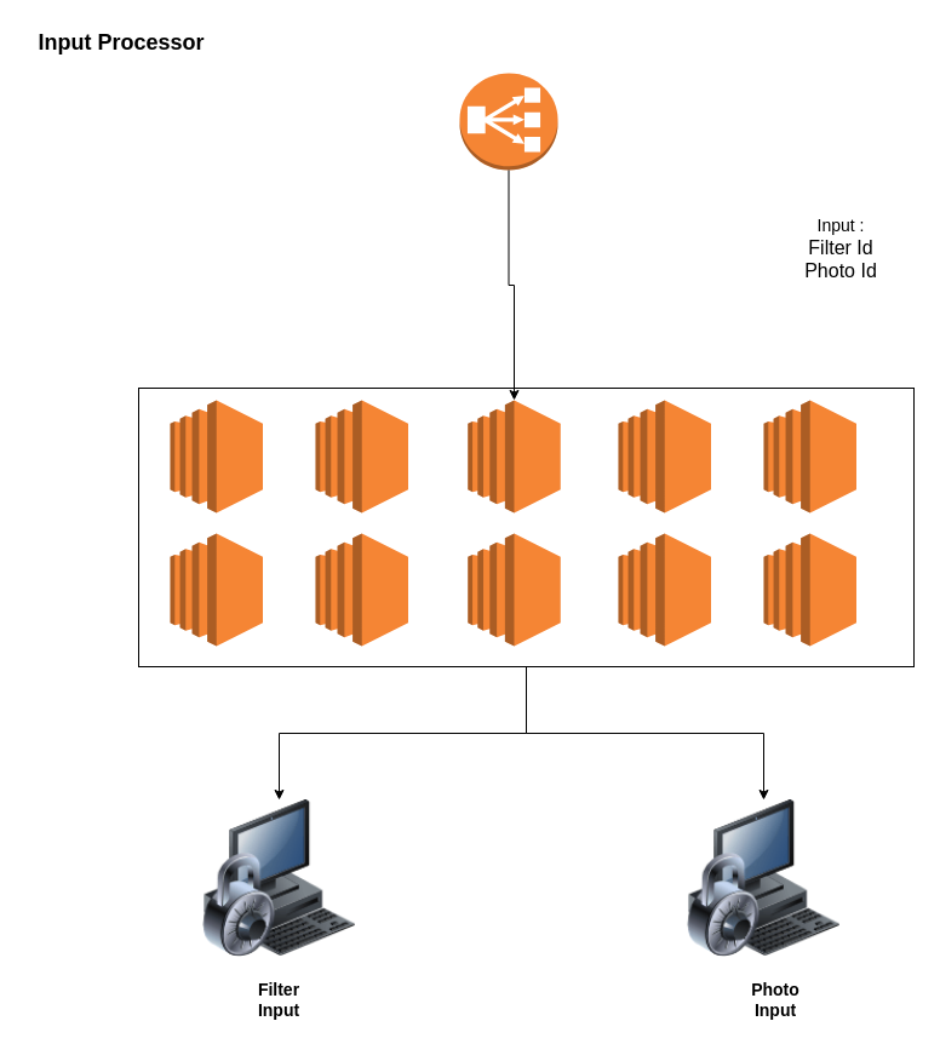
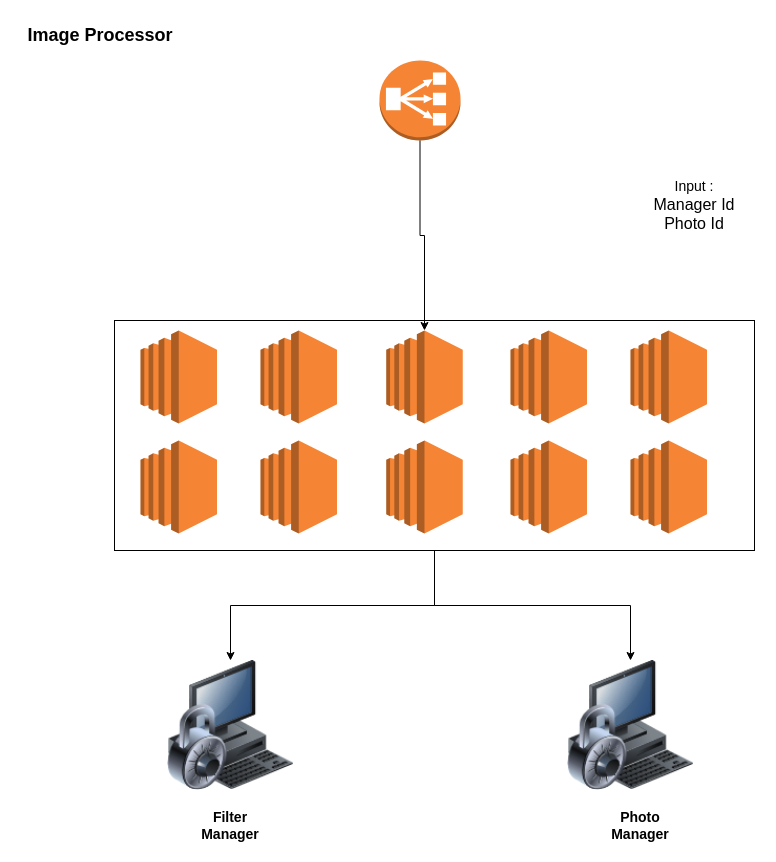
- <mxCell id="5" value="&lt;span style=&quot;font-size: 18px;&quot;&gt;&lt;b&gt;Input Processor&lt;/b&gt;&lt;/span&gt;" style="text;html=1;align=center;verticalAlign=middle;whiteSpace=wrap;rounded=0;" parent="1" vertex="1"><mxGeometry y="20" width="160" height="30" as="geometry" x="20" /></mxCell>
+ <mxCell id="5" value="&lt;span style=&quot;font-size: 18px;&quot;&gt;&lt;b&gt;Image Processor&lt;/b&gt;&lt;/span&gt;" style="text;html=1;align=center;verticalAlign=middle;whiteSpace=wrap;rounded=0;" parent="1" vertex="1"><mxGeometry y="20" width="160" height="30" as="geometry" x="20" /></mxCell>
- <mxCell id="22" value="&lt;font style=&quot;font-size: 14px;&quot;&gt;Input :&lt;/font&gt;&lt;div&gt;&lt;font size=&quot;3&quot;&gt;Filter Id&lt;/font&gt;&lt;/div&gt;&lt;div&gt;&lt;font size=&quot;3&quot;&gt;Photo Id&lt;/font&gt;&lt;/div&gt;" style="text;html=1;align=center;verticalAlign=middle;whiteSpace=wrap;rounded=0;" vertex="1" parent="1"><mxGeometry x="646.5" y="180" width="93.5" height="50" as="geometry" /></mxCell>
+ <mxCell id="22" value="&lt;font style=&quot;font-size: 14px;&quot;&gt;Input :&lt;/font&gt;&lt;div&gt;&lt;font size=&quot;3&quot;&gt;Manager Id&lt;/font&gt;&lt;/div&gt;&lt;div&gt;&lt;font size=&quot;3&quot;&gt;Photo Id&lt;/font&gt;&lt;/div&gt;" style="text;html=1;align=center;verticalAlign=middle;whiteSpace=wrap;rounded=0;" vertex="1" parent="1"><mxGeometry x="646.5" y="180" width="93.5" height="50" as="geometry" /></mxCell>
- <mxCell id="21" value="&lt;font style=&quot;font-size: 14px;&quot;&gt;&lt;b&gt;Filter Input&lt;/b&gt;&lt;/font&gt;" style="text;html=1;align=center;verticalAlign=middle;whiteSpace=wrap;rounded=0;" vertex="1" parent="1"><mxGeometry x="200" y="810" width="60" height="30" as="geometry" /></mxCell>
+ <mxCell id="21" value="&lt;font style=&quot;font-size: 14px;&quot;&gt;&lt;b&gt;Filter Manager&lt;/b&gt;&lt;/font&gt;" style="text;html=1;align=center;verticalAlign=middle;whiteSpace=wrap;rounded=0;" vertex="1" parent="1"><mxGeometry x="200" y="810" width="60" height="30" as="geometry" /></mxCell>
- <mxCell id="20" value="&lt;font style=&quot;font-size: 14px;&quot;&gt;&lt;b&gt;Photo Input&lt;/b&gt;&lt;/font&gt;" style="text;html=1;align=center;verticalAlign=middle;whiteSpace=wrap;rounded=0;" vertex="1" parent="1"><mxGeometry x="610" y="810" width="60" height="30" as="geometry" /></mxCell>
+ <mxCell id="20" value="&lt;font style=&quot;font-size: 14px;&quot;&gt;&lt;b&gt;Photo Manager&lt;/b&gt;&lt;/font&gt;" style="text;html=1;align=center;verticalAlign=middle;whiteSpace=wrap;rounded=0;" vertex="1" parent="1"><mxGeometry x="610" y="810" width="60" height="30" as="geometry" /></mxCell>
